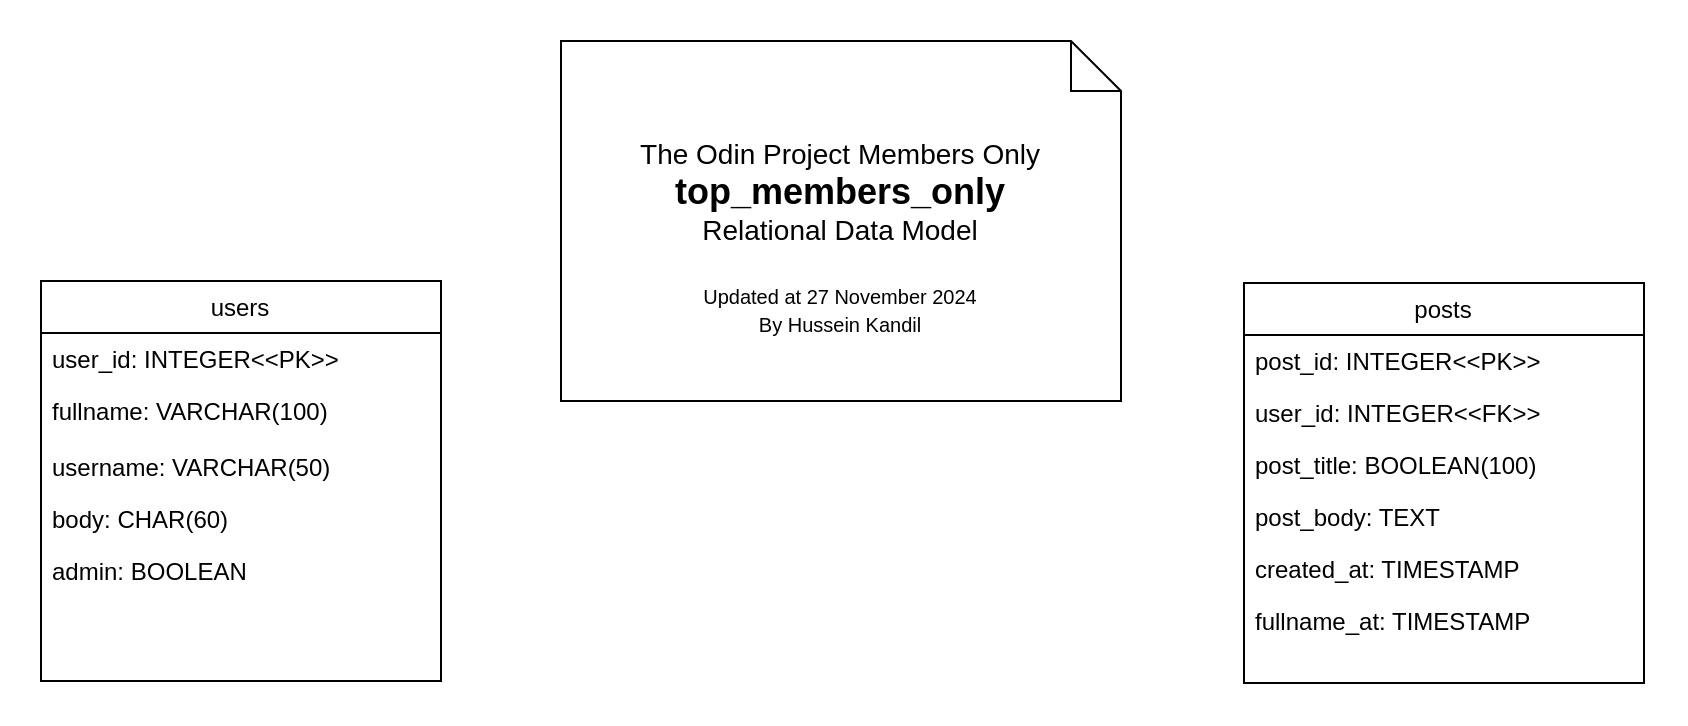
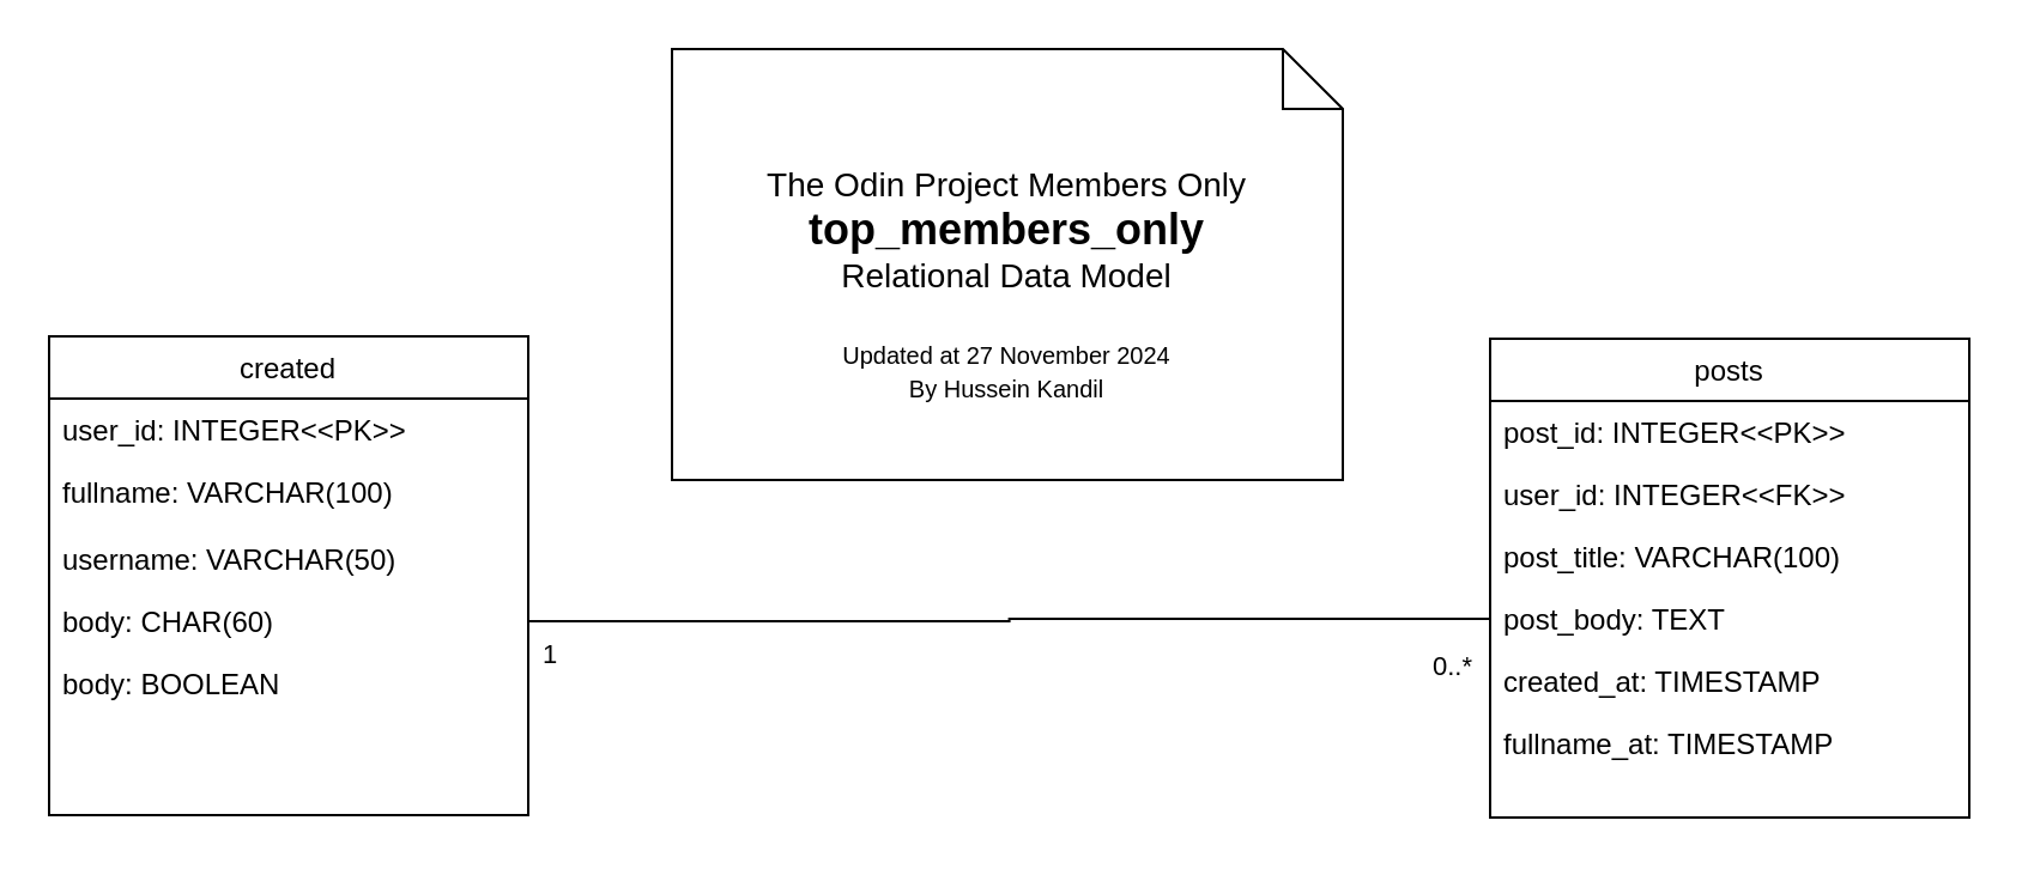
- <mxCell id="2" value="users" style="swimlane;fontStyle=0;align=center;verticalAlign=top;childLayout=stackLayout;horizontal=1;startSize=26;horizontalStack=0;resizeParent=1;resizeLast=0;collapsible=1;marginBottom=0;rounded=0;shadow=0;strokeWidth=1;" parent="1" vertex="1"><mxGeometry x="20" y="140" width="200" height="200" as="geometry"><mxRectangle x="230" y="140" width="160" height="26" as="alternateBounds" /></mxGeometry></mxCell>
+ <mxCell id="2" value="created" style="swimlane;fontStyle=0;align=center;verticalAlign=top;childLayout=stackLayout;horizontal=1;startSize=26;horizontalStack=0;resizeParent=1;resizeLast=0;collapsible=1;marginBottom=0;rounded=0;shadow=0;strokeWidth=1;" parent="1" vertex="1"><mxGeometry x="20" y="140" width="200" height="200" as="geometry"><mxRectangle x="230" y="140" width="160" height="26" as="alternateBounds" /></mxGeometry></mxCell>
- <mxCell id="11" value="post_title: BOOLEAN(100)" style="text;align=left;verticalAlign=top;spacingLeft=4;spacingRight=4;overflow=hidden;rotatable=0;points=[[0,0.5],[1,0.5]];portConstraint=eastwest;rounded=0;shadow=0;html=0;" parent="8" vertex="1"><mxGeometry y="78" width="200" height="26" as="geometry" /></mxCell>
+ <mxCell id="11" value="post_title: VARCHAR(100)" style="text;align=left;verticalAlign=top;spacingLeft=4;spacingRight=4;overflow=hidden;rotatable=0;points=[[0,0.5],[1,0.5]];portConstraint=eastwest;rounded=0;shadow=0;html=0;" parent="8" vertex="1"><mxGeometry y="78" width="200" height="26" as="geometry" /></mxCell>
+ <mxCell id="15" value="0..*" style="endArrow=none;html=1;endSize=12;startArrow=none;startSize=12;startFill=1;edgeStyle=orthogonalEdgeStyle;align=left;verticalAlign=bottom;rounded=0;exitX=0;exitY=0.5;exitDx=0;exitDy=0;entryX=1;entryY=0.5;entryDx=0;entryDy=0;" parent="1" source="12" target="6" edge="1"><mxGeometry x="-0.872" y="29" relative="1" as="geometry"><mxPoint x="610" y="246" as="sourcePoint" /><mxPoint x="300" y="246" as="targetPoint" /><mxPoint as="offset" /></mxGeometry></mxCell>
+ <mxCell id="16" value="1" style="edgeLabel;html=1;align=center;verticalAlign=middle;resizable=0;points=[];" parent="15" vertex="1" connectable="0"><mxGeometry x="0.873" relative="1" as="geometry"><mxPoint x="-17" y="13" as="offset" /></mxGeometry></mxCell>
- <mxCell id="7" value="admin: BOOLEAN" style="text;align=left;verticalAlign=top;spacingLeft=4;spacingRight=4;overflow=hidden;rotatable=0;points=[[0,0.5],[1,0.5]];portConstraint=eastwest;rounded=0;shadow=0;html=0;fontStyle=0" parent="2" vertex="1"><mxGeometry y="132" width="200" height="26" as="geometry" /></mxCell>
+ <mxCell id="7" value="body: BOOLEAN" style="text;align=left;verticalAlign=top;spacingLeft=4;spacingRight=4;overflow=hidden;rotatable=0;points=[[0,0.5],[1,0.5]];portConstraint=eastwest;rounded=0;shadow=0;html=0;fontStyle=0" parent="2" vertex="1"><mxGeometry y="132" width="200" height="26" as="geometry" /></mxCell>
